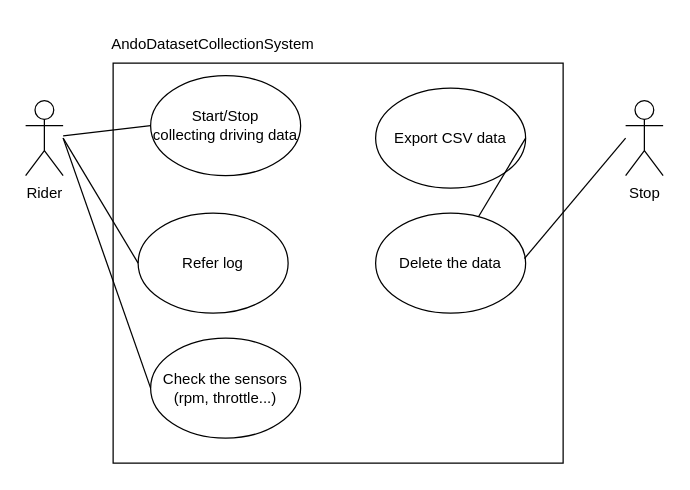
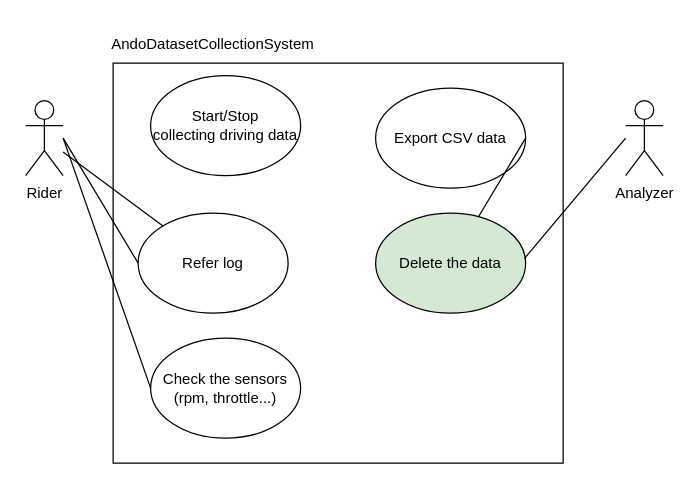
- <mxCell id="7" value="" style="endArrow=none;html=1;rounded=0;entryX=0;entryY=0.5;entryDx=0;entryDy=0;" edge="1" parent="1" source="3" target="6"><mxGeometry width="50" height="50" relative="1" as="geometry"><mxPoint x="290" y="220" as="sourcePoint" /><mxPoint x="340" y="170" as="targetPoint" /></mxGeometry></mxCell>
+ <mxCell id="7" value="" style="endArrow=none;html=1;rounded=0;" edge="1" parent="1" source="3" target="8"><mxGeometry width="50" height="50" relative="1" as="geometry"><mxPoint x="290" y="220" as="sourcePoint" /><mxPoint x="340" y="170" as="targetPoint" /></mxGeometry></mxCell>
- <mxCell id="4" value="Stop" style="shape=umlActor;verticalLabelPosition=bottom;verticalAlign=top;html=1;outlineConnect=0;" vertex="1" parent="1"><mxGeometry x="500" y="80" width="30" height="60" as="geometry" /></mxCell>
+ <mxCell id="4" value="Analyzer" style="shape=umlActor;verticalLabelPosition=bottom;verticalAlign=top;html=1;outlineConnect=0;" vertex="1" parent="1"><mxGeometry x="500" y="80" width="30" height="60" as="geometry" /></mxCell>
- <mxCell id="14" value="Delete the data" style="ellipse;whiteSpace=wrap;html=1;" vertex="1" parent="1"><mxGeometry x="300" y="170" width="120" height="80" as="geometry" /></mxCell>
+ <mxCell id="14" value="Delete the data" style="ellipse;whiteSpace=wrap;html=1;fillColor=#d5e8d4;" vertex="1" parent="1"><mxGeometry x="300" y="170" width="120" height="80" as="geometry" /></mxCell>
